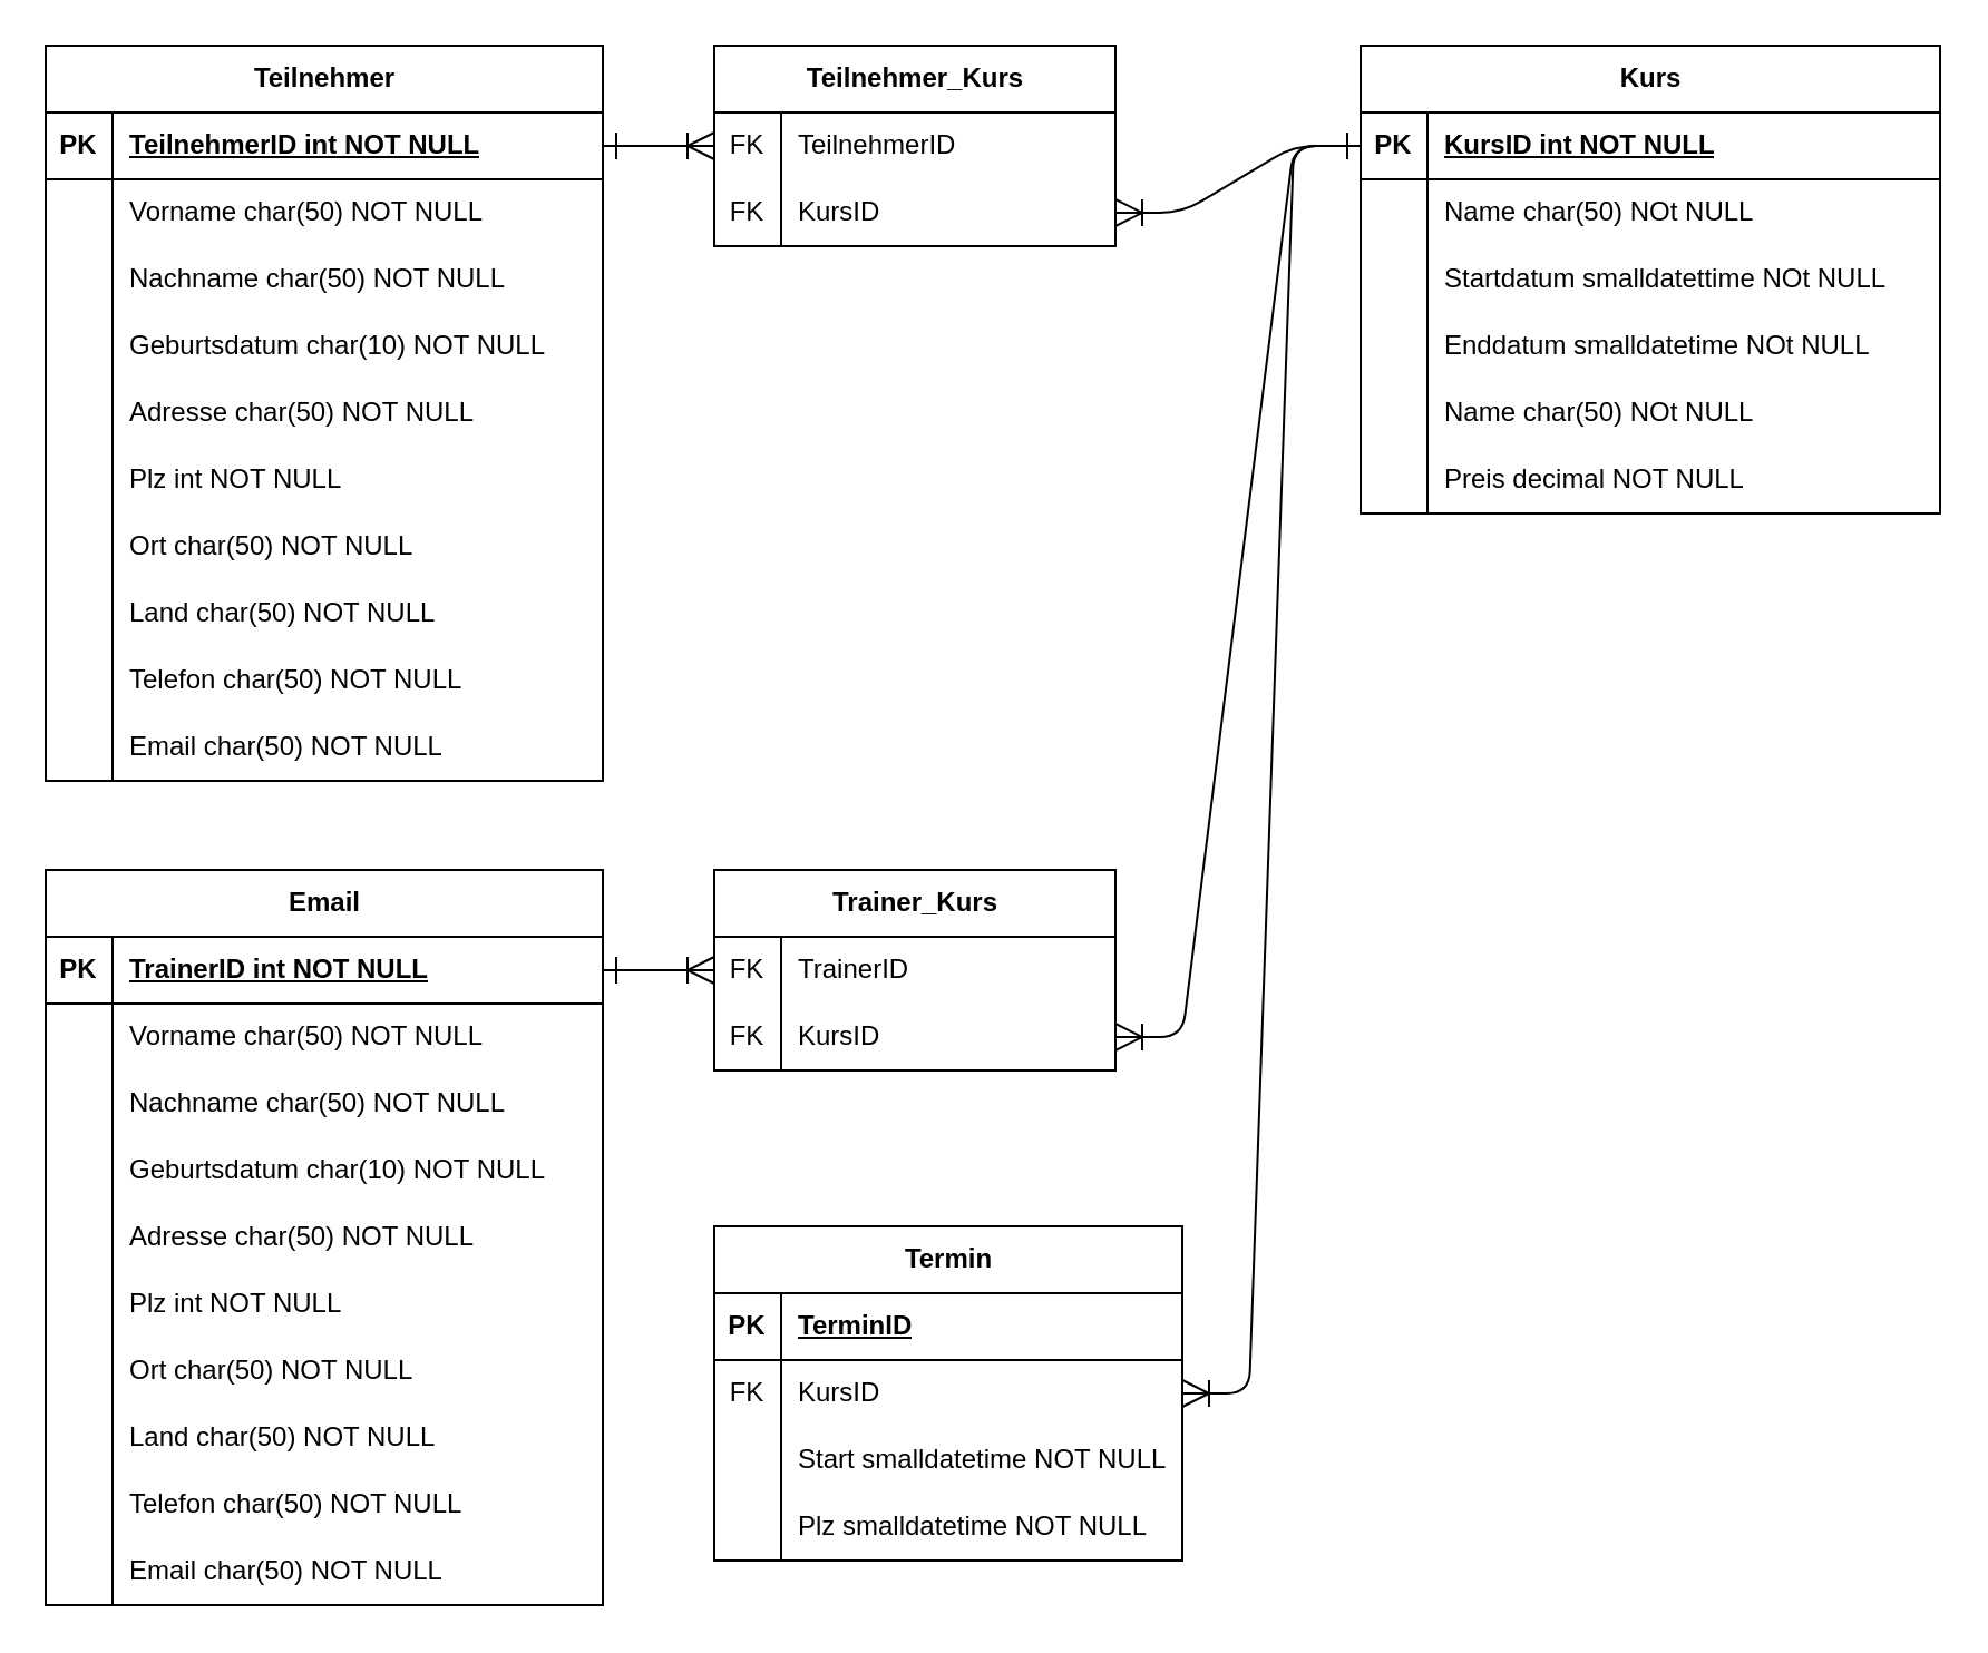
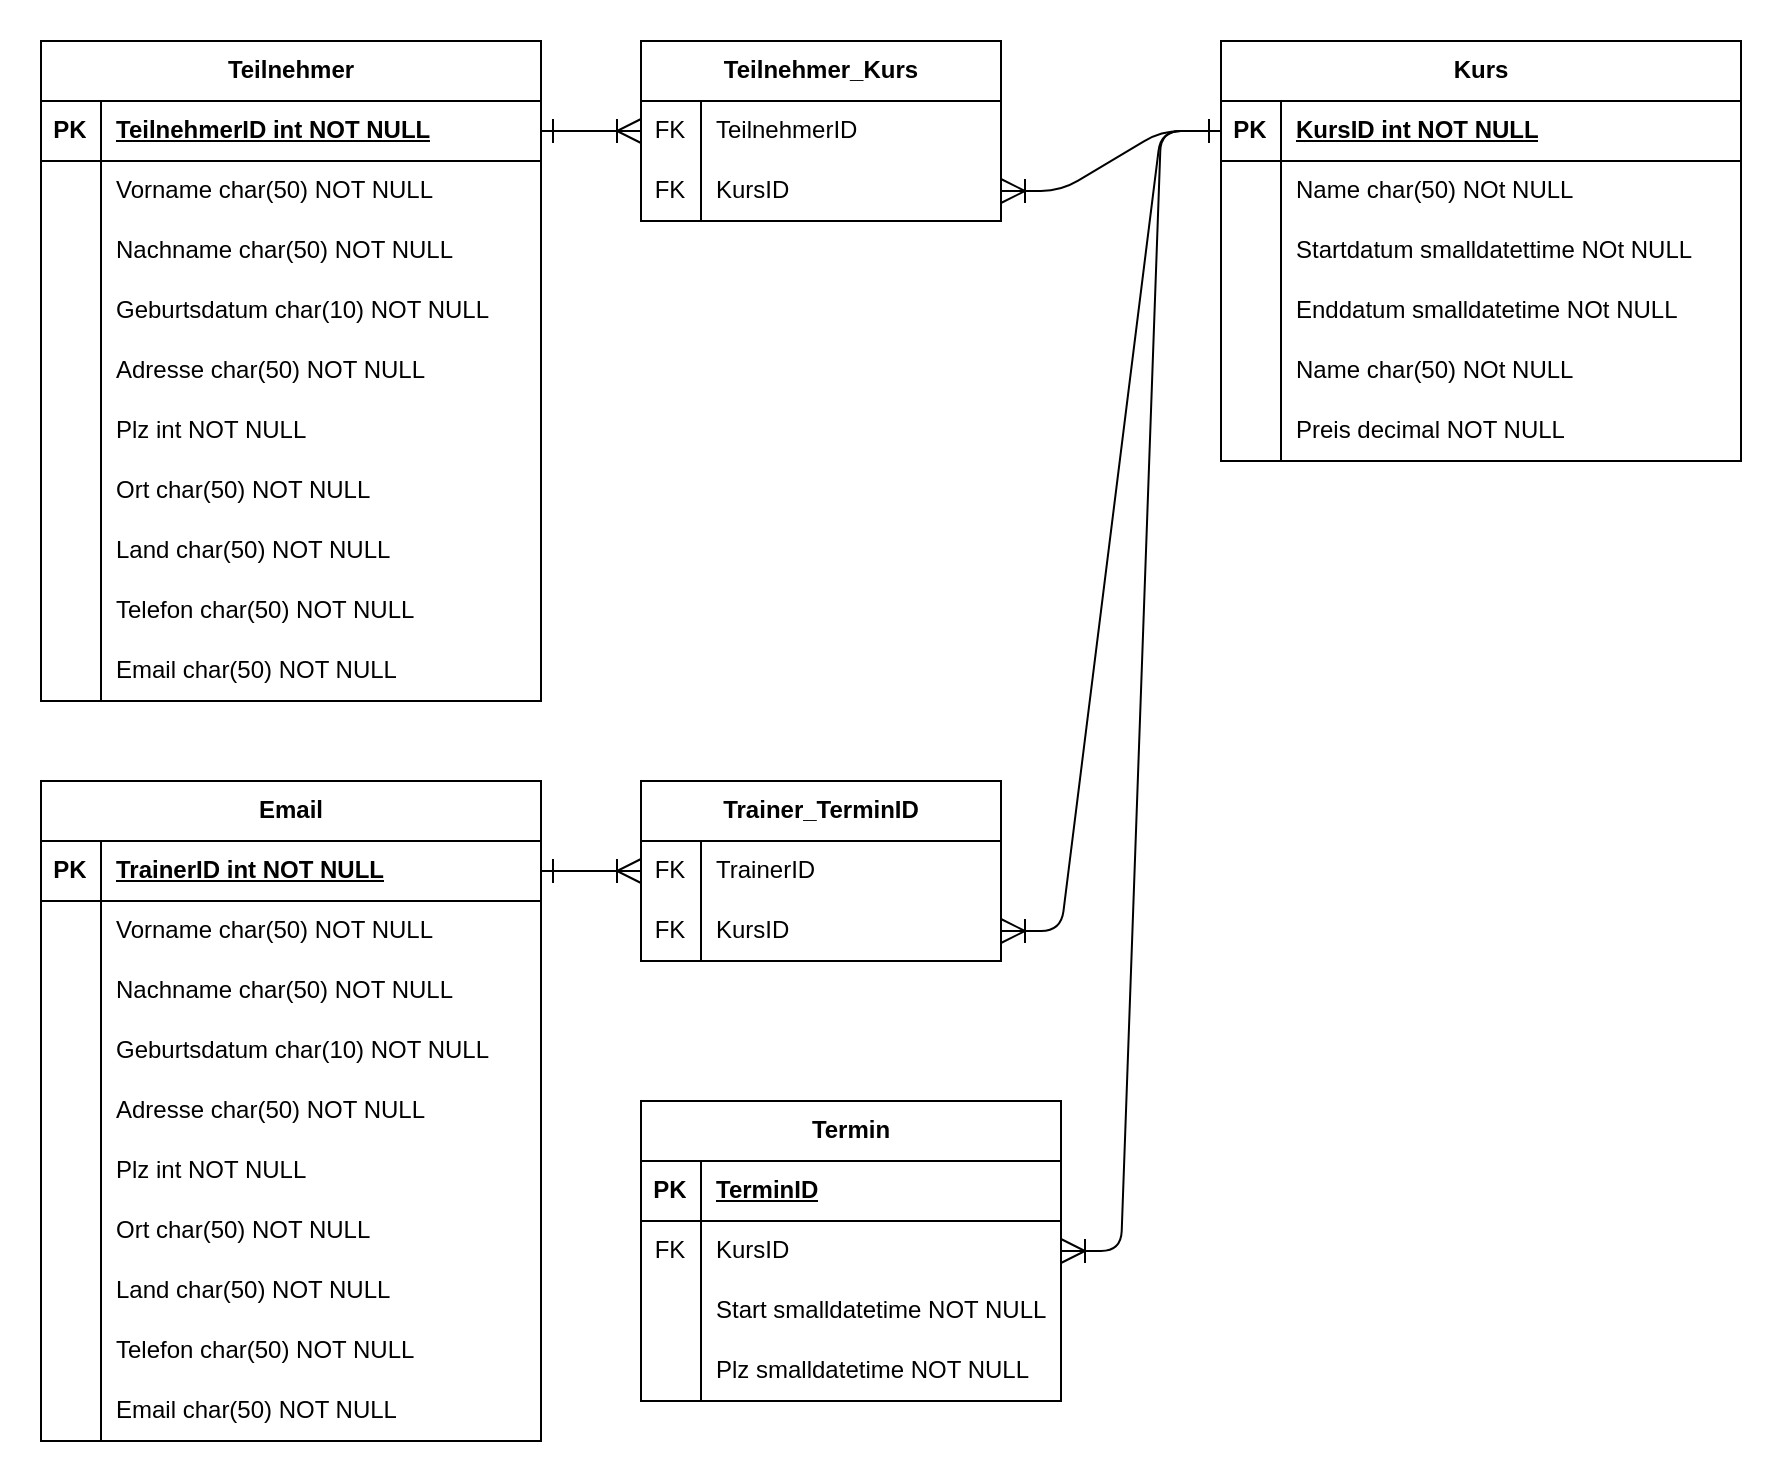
- <mxCell id="94" value="Trainer_Kurs" style="shape=table;startSize=30;container=1;collapsible=1;childLayout=tableLayout;fixedRows=1;rowLines=0;fontStyle=1;align=center;resizeLast=1;html=1;" parent="1" vertex="1"><mxGeometry x="320" y="390" width="180" height="90" as="geometry" /></mxCell>
+ <mxCell id="94" value="Trainer_TerminID" style="shape=table;startSize=30;container=1;collapsible=1;childLayout=tableLayout;fixedRows=1;rowLines=0;fontStyle=1;align=center;resizeLast=1;html=1;" parent="1" vertex="1"><mxGeometry x="320" y="390" width="180" height="90" as="geometry" /></mxCell>
